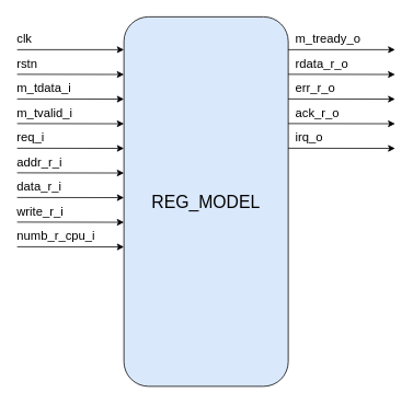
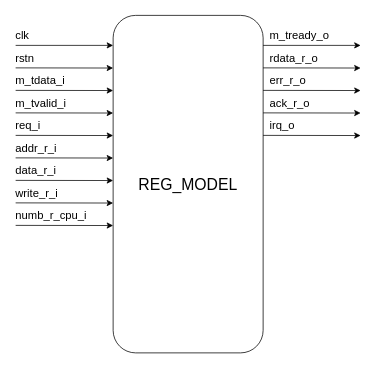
- <mxCell id="2" value="REG_MODEL" style="rounded=1;whiteSpace=wrap;html=1;fontSize=21;fillColor=#dae8fc;" vertex="1" parent="1"><mxGeometry x="150" y="20" width="200" height="450" as="geometry" /></mxCell>
+ <mxCell id="2" value="REG_MODEL" style="rounded=1;whiteSpace=wrap;html=1;fontSize=21;" vertex="1" parent="1"><mxGeometry x="150" y="20" width="200" height="450" as="geometry" /></mxCell>
